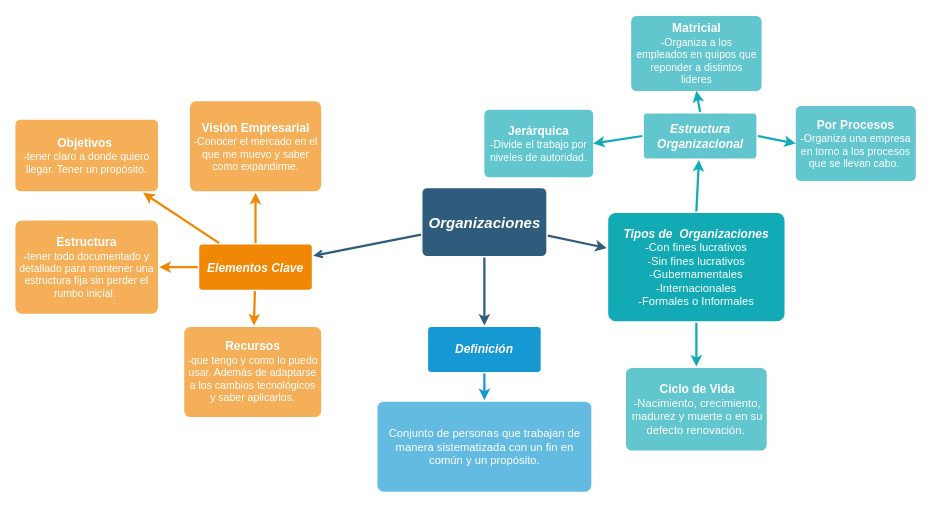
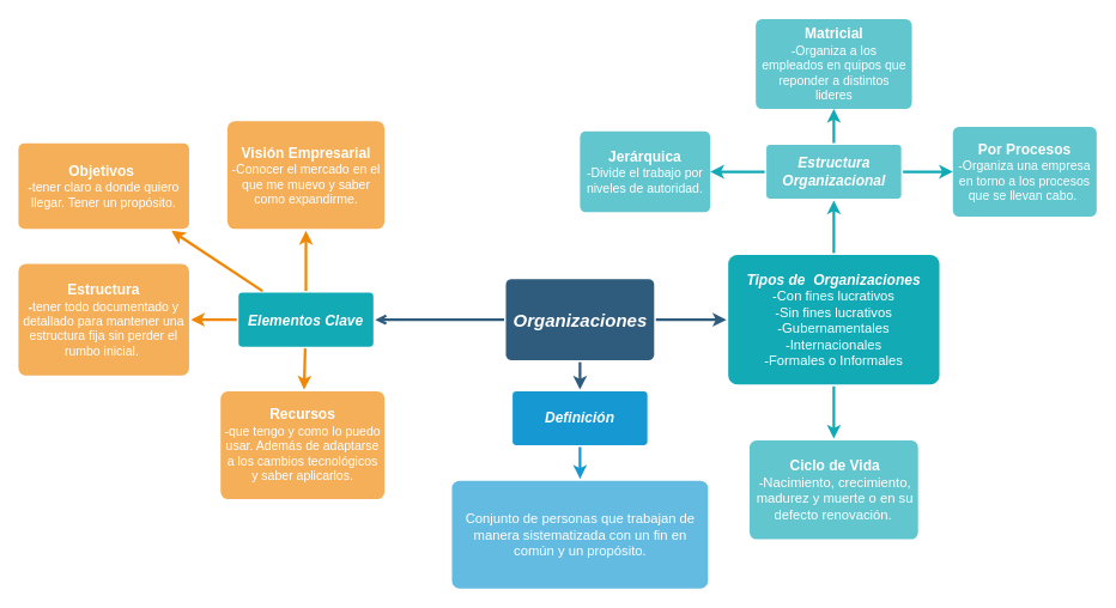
- <mxCell id="17" value="&lt;b&gt;&lt;font style=&quot;font-size: 16px;&quot;&gt;&lt;i&gt;Estructura Organizacional&lt;/i&gt;&lt;/font&gt;&lt;/b&gt;" style="rounded=1;whiteSpace=wrap;html=1;shadow=0;labelBackgroundColor=none;strokeColor=none;strokeWidth=3;fillColor=#61c6ce;fontFamily=Helvetica;fontSize=14;fontColor=#FFFFFF;align=center;spacing=5;fontStyle=0;arcSize=7;perimeterSpacing=2;" parent="1" vertex="1"><mxGeometry x="857.5" y="150.75" width="150" height="60" as="geometry" /></mxCell>
+ <mxCell id="17" value="&lt;b&gt;&lt;font style=&quot;font-size: 16px;&quot;&gt;&lt;i&gt;Estructura Organizacional&lt;/i&gt;&lt;/font&gt;&lt;/b&gt;" style="rounded=1;whiteSpace=wrap;html=1;shadow=0;labelBackgroundColor=none;strokeColor=none;strokeWidth=3;fillColor=#61c6ce;fontFamily=Helvetica;fontSize=14;fontColor=#FFFFFF;align=center;spacing=5;fontStyle=0;arcSize=7;perimeterSpacing=2;" parent="1" vertex="1"><mxGeometry x="852.5" y="160.75" width="150" height="60" as="geometry" /></mxCell>
- <mxCell id="5" value="&lt;i&gt;&lt;font style=&quot;font-size: 20px;&quot;&gt;Organizaciones&lt;/font&gt;&lt;/i&gt;" style="rounded=1;whiteSpace=wrap;html=1;shadow=0;labelBackgroundColor=none;strokeColor=none;strokeWidth=3;fillColor=#2F5B7C;fontFamily=Helvetica;fontSize=16;fontColor=#FFFFFF;align=center;fontStyle=1;spacing=5;arcSize=7;perimeterSpacing=2;" parent="1" vertex="1"><mxGeometry x="562.5" y="250.25" width="165" height="90.5" as="geometry" /></mxCell>
+ <mxCell id="5" value="&lt;i&gt;&lt;font style=&quot;font-size: 20px;&quot;&gt;Organizaciones&lt;/font&gt;&lt;/i&gt;" style="rounded=1;whiteSpace=wrap;html=1;shadow=0;labelBackgroundColor=none;strokeColor=none;strokeWidth=3;fillColor=#2F5B7C;fontFamily=Helvetica;fontSize=16;fontColor=#FFFFFF;align=center;fontStyle=1;spacing=5;arcSize=7;perimeterSpacing=2;" parent="1" vertex="1"><mxGeometry x="562.5" y="310.25" width="165" height="90.5" as="geometry" /></mxCell>
- <mxCell id="9" value="&lt;i&gt;&lt;font style=&quot;font-size: 16px;&quot;&gt;Elementos Clave&lt;/font&gt;&lt;/i&gt;" style="rounded=1;whiteSpace=wrap;html=1;shadow=0;labelBackgroundColor=none;strokeColor=none;strokeWidth=3;fillColor=#F08705;fontFamily=Helvetica;fontSize=14;fontColor=#FFFFFF;align=center;spacing=5;fontStyle=1;arcSize=7;perimeterSpacing=2;" parent="1" vertex="1"><mxGeometry x="265" y="325.5" width="150" height="60" as="geometry" /></mxCell>
+ <mxCell id="9" value="&lt;i&gt;&lt;font style=&quot;font-size: 16px;&quot;&gt;Elementos Clave&lt;/font&gt;&lt;/i&gt;" style="rounded=1;whiteSpace=wrap;html=1;shadow=0;labelBackgroundColor=none;strokeColor=none;strokeWidth=3;fillColor=#12aab5;fontFamily=Helvetica;fontSize=14;fontColor=#FFFFFF;align=center;spacing=5;fontStyle=1;arcSize=7;perimeterSpacing=2;" parent="1" vertex="1"><mxGeometry x="265" y="325.5" width="150" height="60" as="geometry" /></mxCell>
